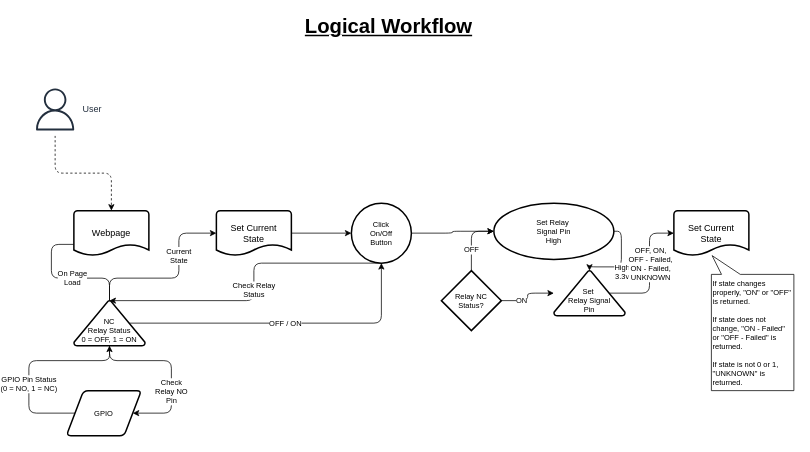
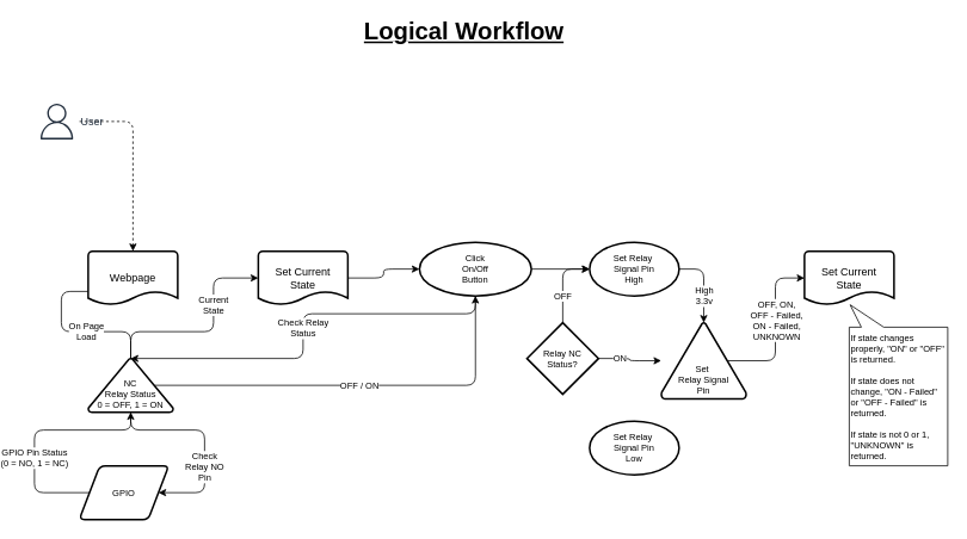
- <mxCell id="28" value="User" style="sketch=0;outlineConnect=0;fontColor=#232F3E;gradientColor=none;strokeColor=#232F3E;fillColor=#ffffff;dashed=0;verticalLabelPosition=middle;verticalAlign=middle;align=left;html=1;fontSize=12;fontStyle=0;aspect=fixed;shape=mxgraph.aws4.resourceIcon;resIcon=mxgraph.aws4.user;labelPosition=right;" vertex="1" parent="1"><mxGeometry x="20" y="110" width="70" height="70" as="geometry" /></mxCell>
+ <mxCell id="28" value="User" style="sketch=0;outlineConnect=0;fontColor=#232F3E;gradientColor=none;strokeColor=#232F3E;fillColor=#ffffff;dashed=0;verticalLabelPosition=middle;verticalAlign=middle;align=left;html=1;fontSize=12;fontStyle=0;aspect=fixed;shape=mxgraph.aws4.resourceIcon;resIcon=mxgraph.aws4.user;labelPosition=right;" vertex="1" parent="1"><mxGeometry x="20" y="110" width="50" height="50" as="geometry" /></mxCell>
- <mxCell id="20" value="Set Relay&amp;nbsp;&lt;br&gt;Signal Pin&lt;br&gt;High" style="strokeWidth=2;html=1;shape=mxgraph.flowchart.start_1;whiteSpace=wrap;fontSize=10;" vertex="1" parent="1"><mxGeometry x="640" y="270" width="160" height="75" as="geometry" /></mxCell>
+ <mxCell id="20" value="Set Relay&amp;nbsp;&lt;br&gt;Signal Pin&lt;br&gt;High" style="strokeWidth=2;html=1;shape=mxgraph.flowchart.start_1;whiteSpace=wrap;fontSize=10;" vertex="1" parent="1"><mxGeometry x="640" y="270" width="100" height="60" as="geometry" /></mxCell>
- <mxCell id="6" value="Click&lt;br&gt;On/Off&lt;br&gt;Button" style="strokeWidth=2;html=1;shape=mxgraph.flowchart.start_2;whiteSpace=wrap;fontSize=10;" vertex="1" parent="1"><mxGeometry x="450" y="270" width="80" height="80" as="geometry" /></mxCell>
+ <mxCell id="6" value="Click&lt;br&gt;On/Off&lt;br&gt;Button" style="strokeWidth=2;html=1;shape=mxgraph.flowchart.start_2;whiteSpace=wrap;fontSize=10;" vertex="1" parent="1"><mxGeometry x="450" y="270" width="125" height="60" as="geometry" /></mxCell>
- <mxCell id="24" value="Set&amp;nbsp;&lt;br&gt;Relay Signal&lt;br&gt;Pin" style="strokeWidth=2;html=1;shape=mxgraph.flowchart.extract_or_measurement;whiteSpace=wrap;fontSize=10;labelPosition=center;verticalLabelPosition=middle;align=center;verticalAlign=bottom;" vertex="1" parent="1"><mxGeometry x="720" y="360" width="95" height="60" as="geometry" /></mxCell>
+ <mxCell id="24" value="Set&amp;nbsp;&lt;br&gt;Relay Signal&lt;br&gt;Pin" style="strokeWidth=2;html=1;shape=mxgraph.flowchart.extract_or_measurement;whiteSpace=wrap;fontSize=10;labelPosition=center;verticalLabelPosition=middle;align=center;verticalAlign=bottom;" vertex="1" parent="1"><mxGeometry x="720" y="360" width="95" height="85" as="geometry" /></mxCell>
+ <mxCell id="21" value="Set Relay&amp;nbsp;&lt;br&gt;Signal Pin&lt;br&gt;Low" style="strokeWidth=2;html=1;shape=mxgraph.flowchart.start_1;whiteSpace=wrap;fontSize=10;" vertex="1" parent="1"><mxGeometry x="640" y="470" width="100" height="60" as="geometry" /></mxCell>
